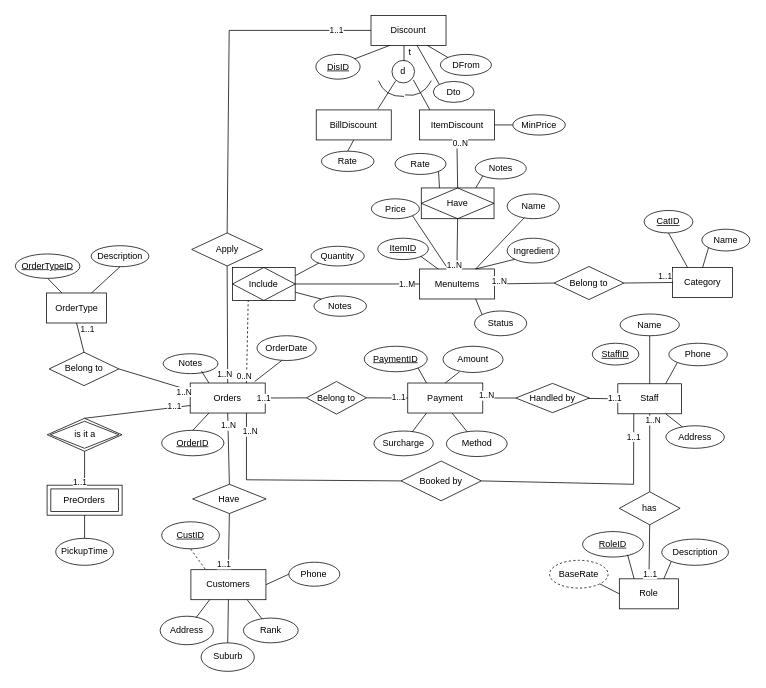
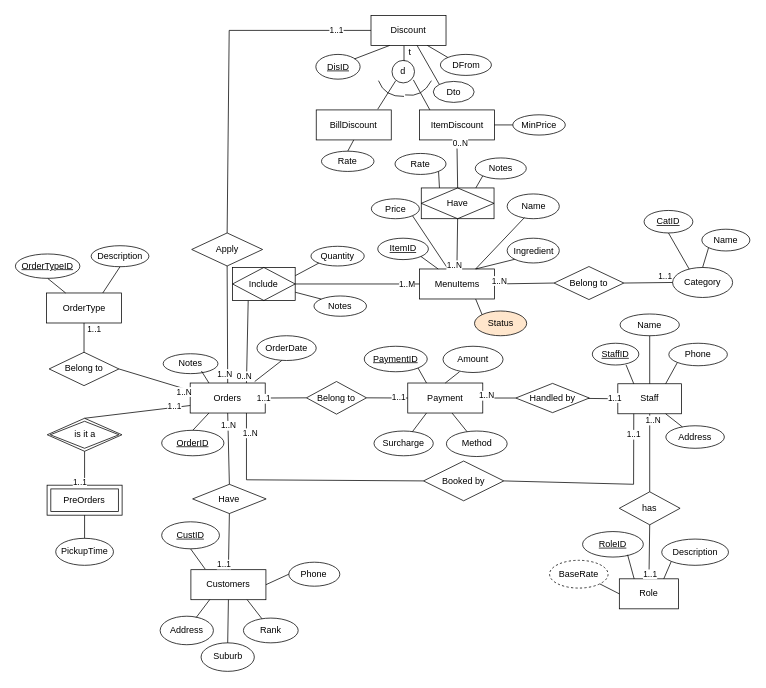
- <mxCell id="28" value="Category" style="whiteSpace=wrap;html=1;align=center;" vertex="1" parent="1"><mxGeometry x="896" y="356" width="80" height="40" as="geometry" /></mxCell>
+ <mxCell id="28" value="Category" style="ellipse;whiteSpace=wrap;html=1;align=center;" vertex="1" parent="1"><mxGeometry x="896" y="356" width="80" height="40" as="geometry" /></mxCell>
- <mxCell id="42" value="OrderType" style="whiteSpace=wrap;html=1;align=center;" vertex="1" parent="1"><mxGeometry x="61.5" y="390" width="80" height="40" as="geometry" /></mxCell>
+ <mxCell id="42" value="OrderType" style="whiteSpace=wrap;html=1;align=center;" vertex="1" parent="1"><mxGeometry x="61.5" y="390" width="100" height="40" as="geometry" /></mxCell>
- <mxCell id="148" value="Status" style="ellipse;whiteSpace=wrap;html=1;align=center;" vertex="1" parent="1"><mxGeometry x="632" y="414" width="69.5" height="33" as="geometry" /></mxCell>
+ <mxCell id="148" value="Status" style="ellipse;whiteSpace=wrap;html=1;align=center;fillColor=#ffe6cc;" vertex="1" parent="1"><mxGeometry x="632" y="414" width="69.5" height="33" as="geometry" /></mxCell>
- <mxCell id="32" value="" style="endArrow=none;html=1;rounded=0;align=right;labelPosition=left;verticalLabelPosition=top;verticalAlign=middle;entryX=0.25;entryY=1;entryDx=0;entryDy=0;exitX=0.75;exitY=0;exitDx=0;exitDy=0;dashed=1;" edge="1" parent="1" source="11" target="155"><mxGeometry relative="1" as="geometry"><mxPoint x="446" y="442" as="sourcePoint" /><mxPoint x="328" y="378" as="targetPoint" /></mxGeometry></mxCell>
+ <mxCell id="32" value="" style="endArrow=none;html=1;rounded=0;align=right;labelPosition=left;verticalLabelPosition=top;verticalAlign=middle;entryX=0.25;entryY=1;entryDx=0;entryDy=0;exitX=0.75;exitY=0;exitDx=0;exitDy=0;" edge="1" parent="1" source="11" target="155"><mxGeometry relative="1" as="geometry"><mxPoint x="446" y="442" as="sourcePoint" /><mxPoint x="328" y="378" as="targetPoint" /></mxGeometry></mxCell>
+ <mxCell id="65" value="" style="endArrow=none;html=1;rounded=0;exitX=0.726;exitY=1;exitDx=0;exitDy=0;entryX=0.25;entryY=0;entryDx=0;entryDy=0;exitPerimeter=0;" edge="1" parent="1" source="59" target="40"><mxGeometry width="50" height="50" relative="1" as="geometry"><mxPoint x="876" y="526" as="sourcePoint" /><mxPoint x="882" y="509" as="targetPoint" /></mxGeometry></mxCell>
- <mxCell id="41" value="Booked by" style="shape=rhombus;perimeter=rhombusPerimeter;whiteSpace=wrap;html=1;align=center;" vertex="1" parent="1"><mxGeometry x="534" y="614" width="107" height="53" as="geometry" /></mxCell>
+ <mxCell id="41" value="Booked by" style="shape=rhombus;perimeter=rhombusPerimeter;whiteSpace=wrap;html=1;align=center;" vertex="1" parent="1"><mxGeometry x="564" y="614" width="107" height="53" as="geometry" /></mxCell>
- <mxCell id="10" value="" style="endArrow=none;html=1;rounded=0;entryX=0.5;entryY=1;entryDx=0;entryDy=0;exitX=0.19;exitY=-0.021;exitDx=0;exitDy=0;exitPerimeter=0;dashed=1;" edge="1" parent="1" source="2" target="9"><mxGeometry width="50" height="50" relative="1" as="geometry"><mxPoint x="182.45" y="794.83" as="sourcePoint" /><mxPoint x="181.995" y="779.641" as="targetPoint" /></mxGeometry></mxCell>
+ <mxCell id="10" value="" style="endArrow=none;html=1;rounded=0;entryX=0.5;entryY=1;entryDx=0;entryDy=0;exitX=0.19;exitY=-0.021;exitDx=0;exitDy=0;exitPerimeter=0;" edge="1" parent="1" source="2" target="9"><mxGeometry width="50" height="50" relative="1" as="geometry"><mxPoint x="182.45" y="794.83" as="sourcePoint" /><mxPoint x="181.995" y="779.641" as="targetPoint" /></mxGeometry></mxCell>
